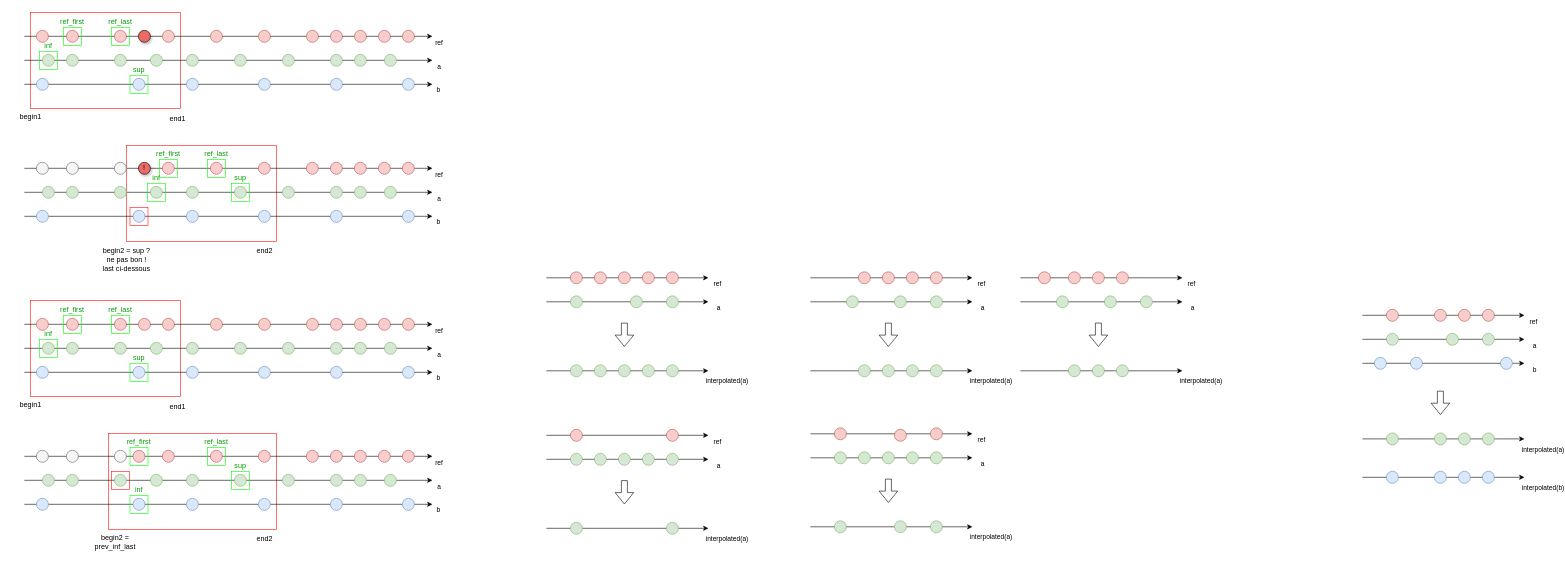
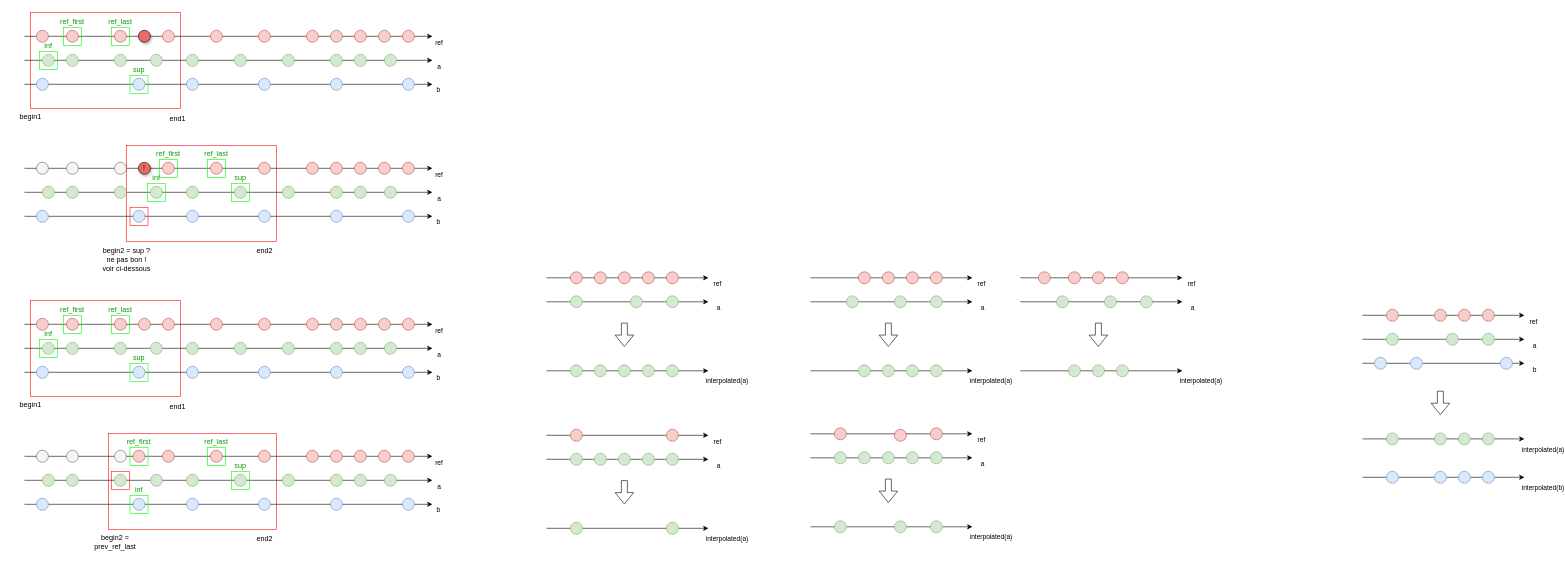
- <mxCell id="76" value="begin2 = sup ?&lt;br&gt;ne pas bon !&lt;div&gt;last ci-dessous&lt;/div&gt;" style="text;html=1;align=center;verticalAlign=middle;resizable=0;points=[];autosize=1;strokeColor=none;fillColor=none;" parent="1" vertex="1"><mxGeometry x="160" y="402" width="100" height="60" as="geometry" /></mxCell>
+ <mxCell id="76" value="begin2 = sup ?&lt;br&gt;ne pas bon !&lt;div&gt;voir ci-dessous&lt;/div&gt;" style="text;html=1;align=center;verticalAlign=middle;resizable=0;points=[];autosize=1;strokeColor=none;fillColor=none;" parent="1" vertex="1"><mxGeometry x="160" y="402" width="100" height="60" as="geometry" /></mxCell>
- <mxCell id="157" value="begin2 =&lt;br&gt;prev_inf_last" style="text;html=1;align=center;verticalAlign=middle;resizable=0;points=[];autosize=1;strokeColor=none;fillColor=none;" parent="1" vertex="1"><mxGeometry x="146" y="883" width="90" height="40" as="geometry" /></mxCell>
+ <mxCell id="157" value="begin2 =&lt;br&gt;prev_ref_last" style="text;html=1;align=center;verticalAlign=middle;resizable=0;points=[];autosize=1;strokeColor=none;fillColor=none;" parent="1" vertex="1"><mxGeometry x="146" y="883" width="90" height="40" as="geometry" /></mxCell>
